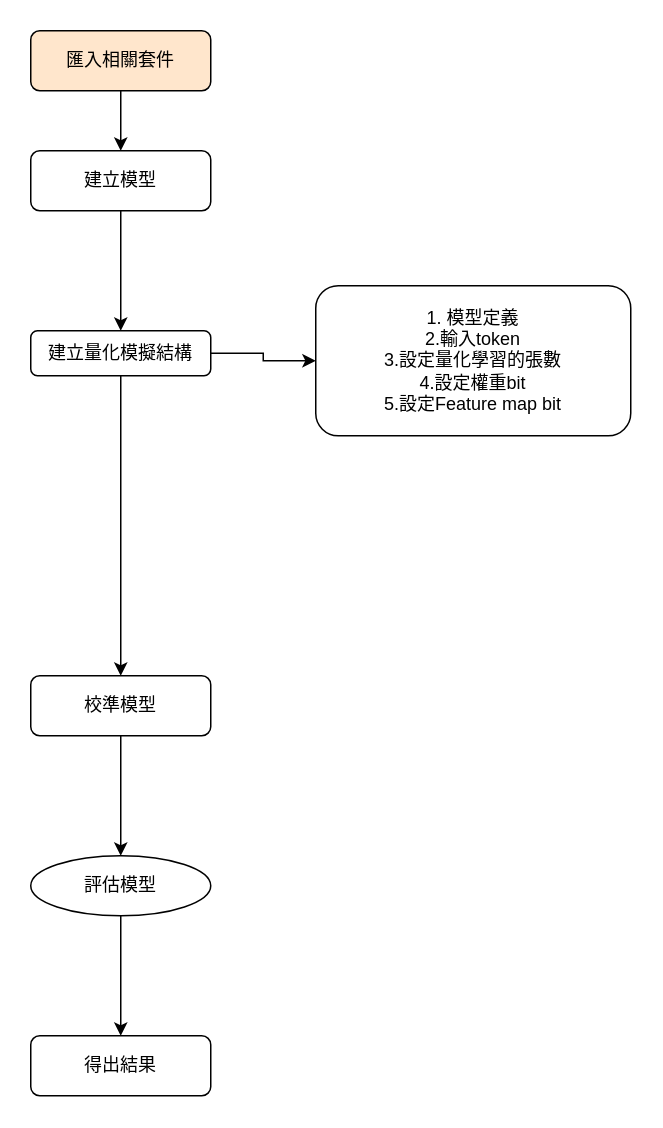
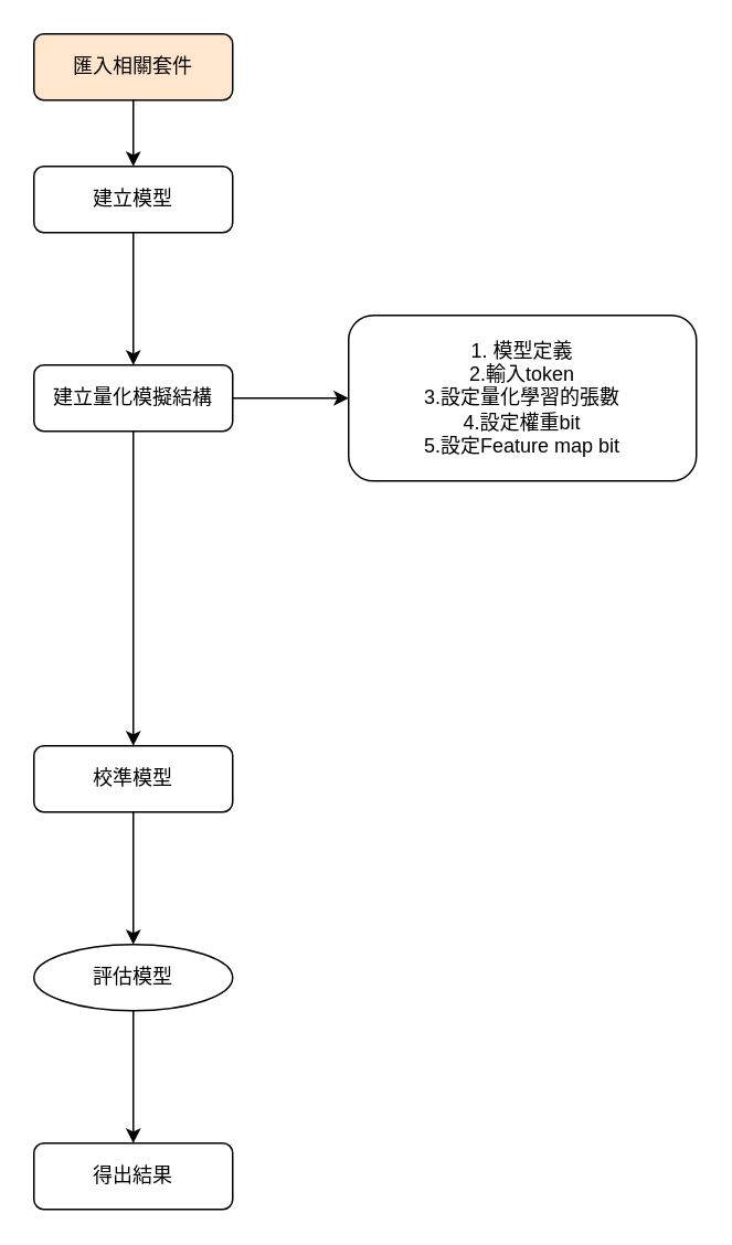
- <mxCell id="6" value="建立量化模擬結構" style="rounded=1;whiteSpace=wrap;html=1;fontSize=12;glass=0;strokeWidth=1;shadow=0;" parent="1" vertex="1"><mxGeometry x="20" y="220" width="120" height="30" as="geometry" /></mxCell>
+ <mxCell id="6" value="建立量化模擬結構" style="rounded=1;whiteSpace=wrap;html=1;fontSize=12;glass=0;strokeWidth=1;shadow=0;" parent="1" vertex="1"><mxGeometry x="20" y="220" width="120" height="40" as="geometry" /></mxCell>
